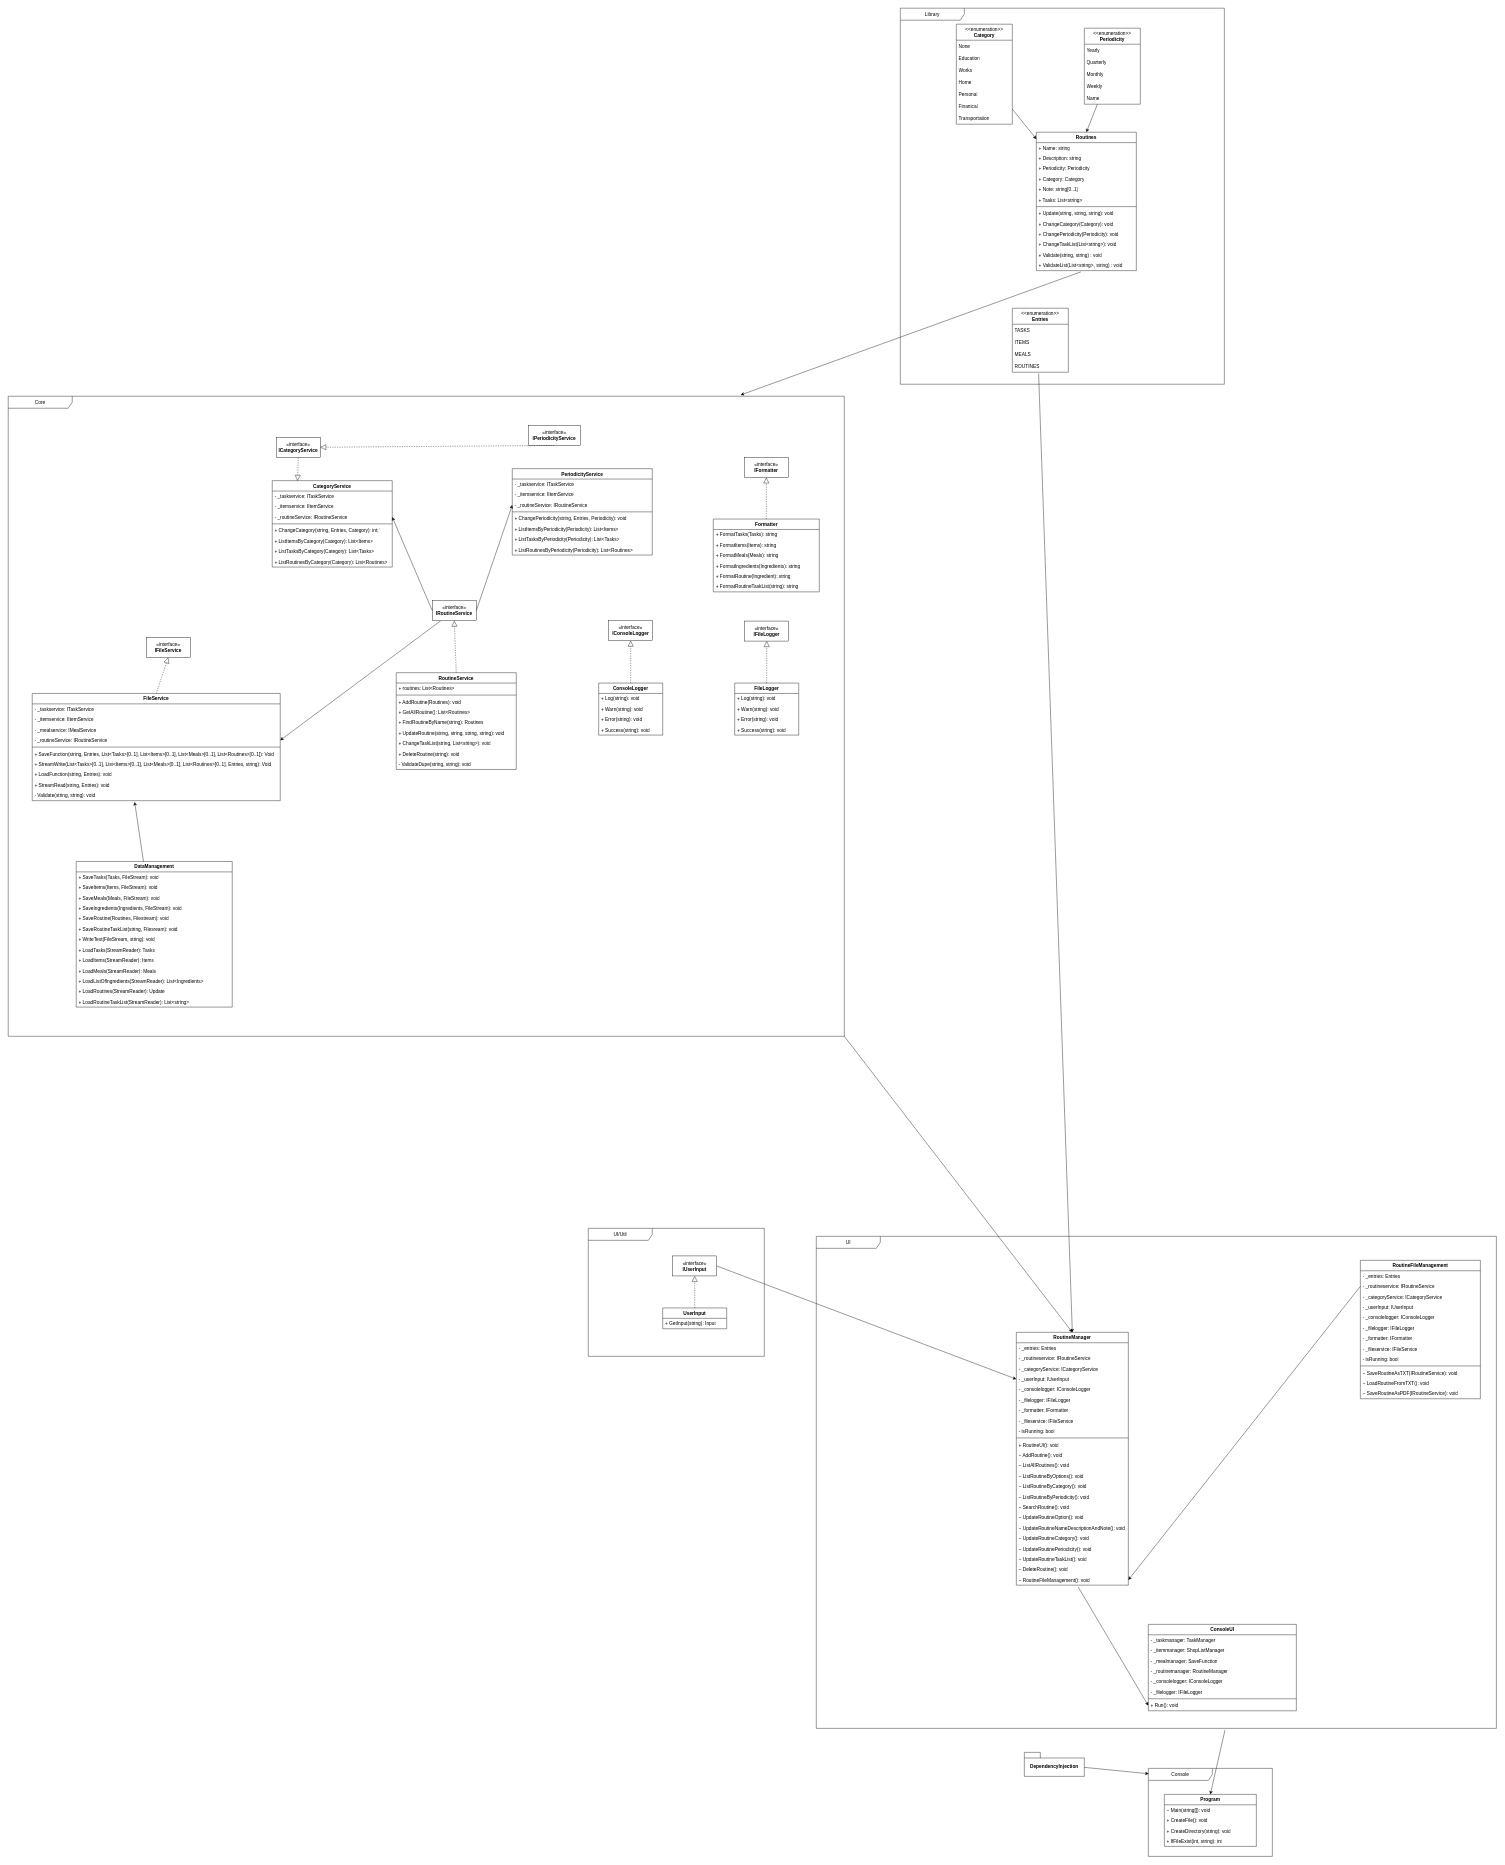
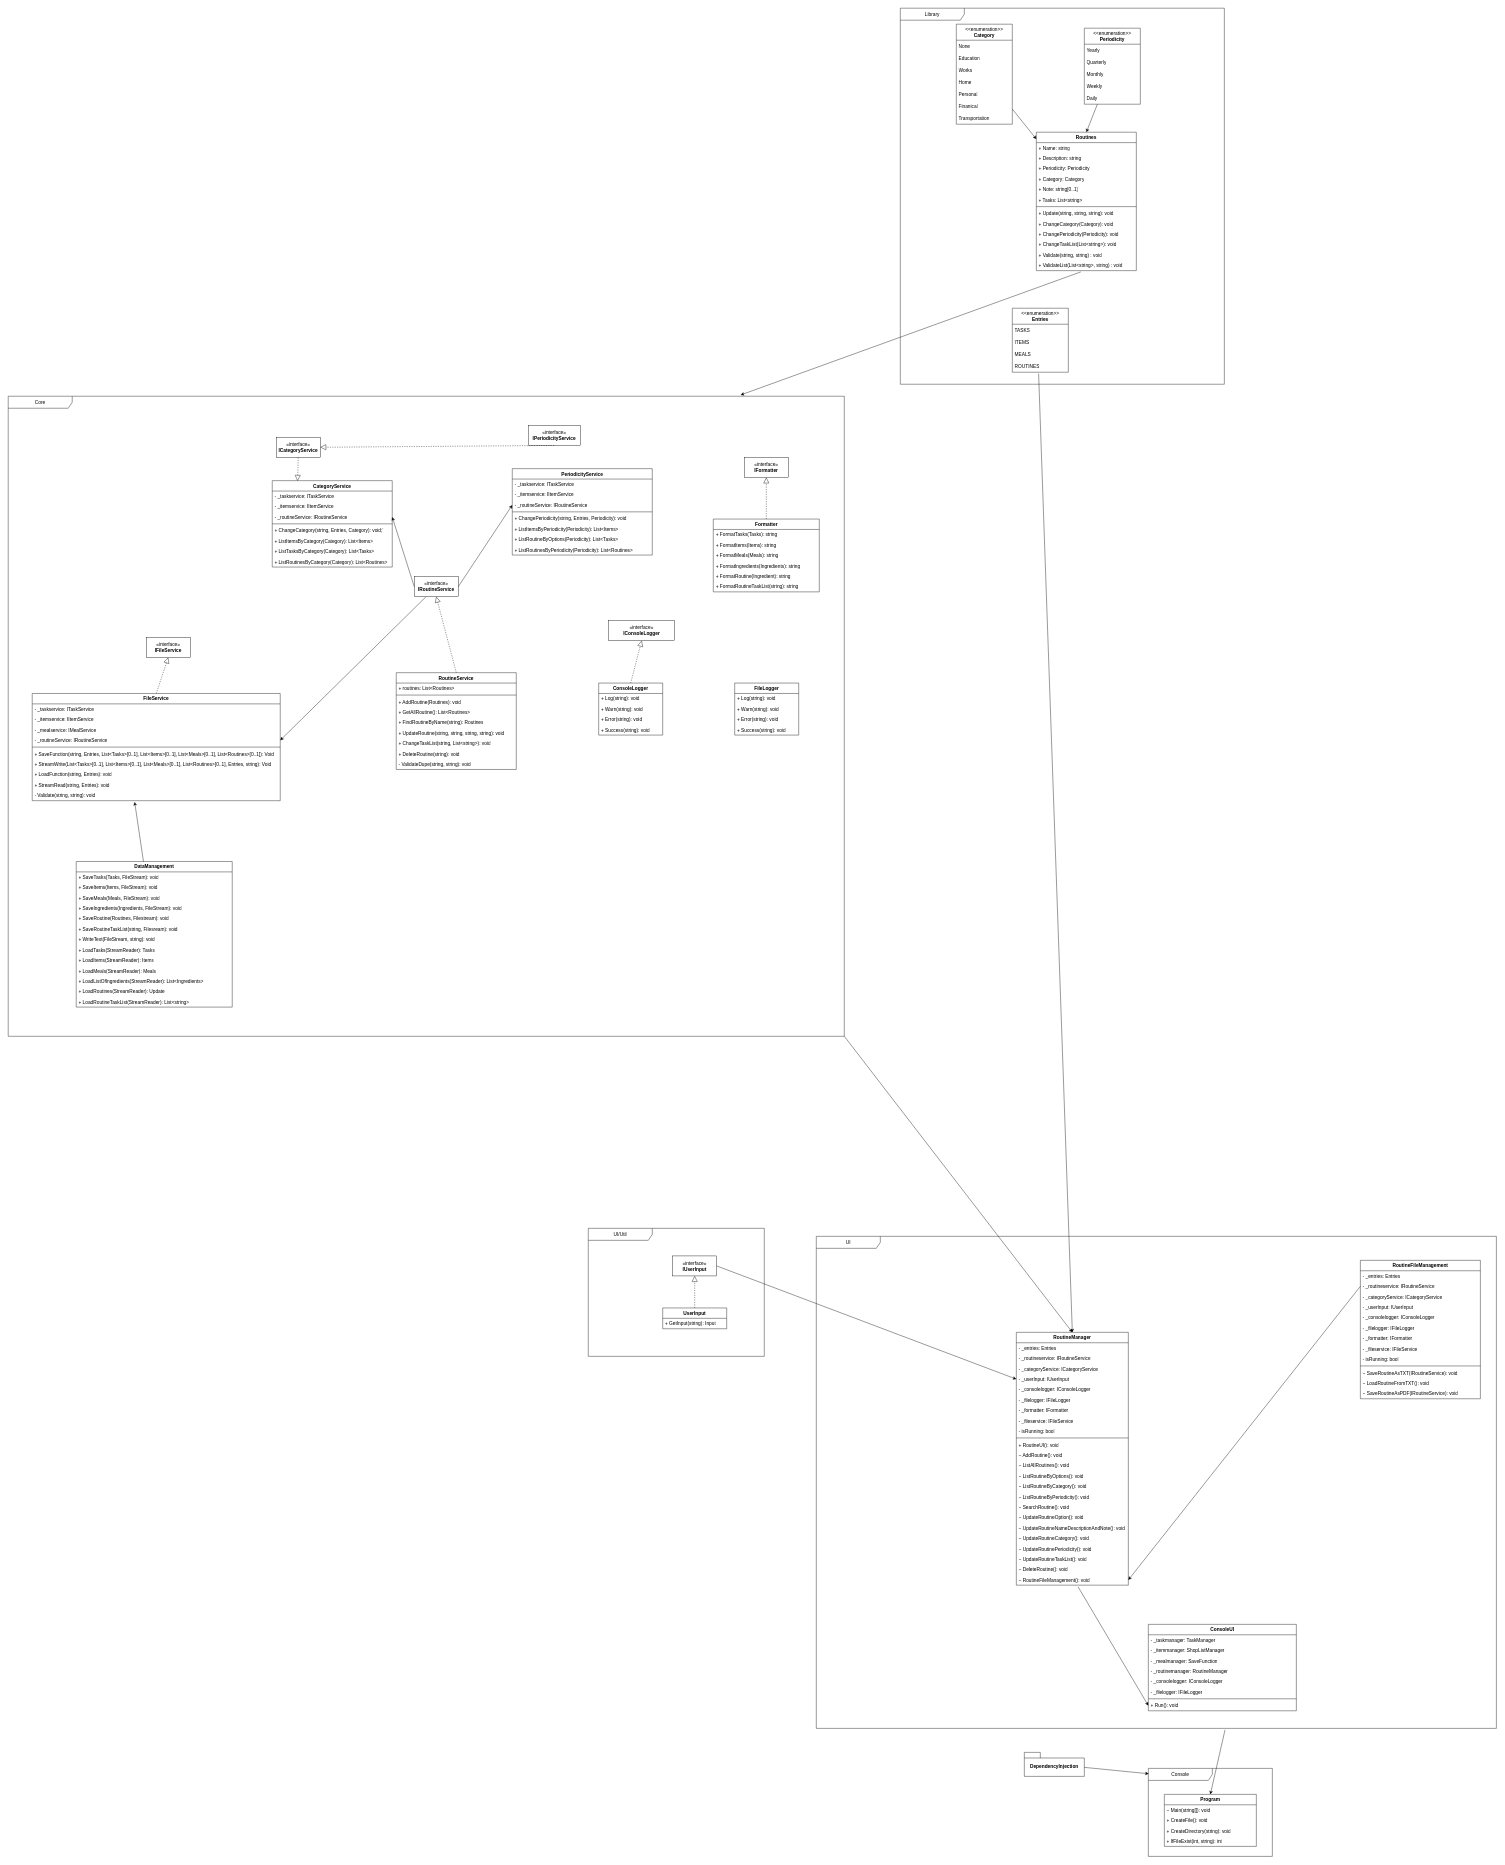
- <mxCell id="32" value="Name" style="text;html=1;strokeColor=none;fillColor=none;align=left;verticalAlign=middle;spacingLeft=4;spacingRight=4;overflow=hidden;rotatable=0;points=[[0,0.5],[1,0.5]];portConstraint=eastwest;whiteSpace=wrap;" vertex="1" parent="27"><mxGeometry y="160" width="140" height="30" as="geometry" /></mxCell>
+ <mxCell id="32" value="Daily" style="text;html=1;strokeColor=none;fillColor=none;align=left;verticalAlign=middle;spacingLeft=4;spacingRight=4;overflow=hidden;rotatable=0;points=[[0,0.5],[1,0.5]];portConstraint=eastwest;whiteSpace=wrap;" vertex="1" parent="27"><mxGeometry y="160" width="140" height="30" as="geometry" /></mxCell>
- <mxCell id="57" value="+ ChangeCategory(string, Entries, Category): int;'" style="text;strokeColor=none;fillColor=none;align=left;verticalAlign=top;spacingLeft=4;spacingRight=4;overflow=hidden;rotatable=0;points=[[0,0.5],[1,0.5]];portConstraint=eastwest;whiteSpace=wrap;html=1;" vertex="1" parent="52"><mxGeometry y="112" width="300" height="26" as="geometry" /></mxCell>
+ <mxCell id="57" value="+ ChangeCategory(string, Entries, Category): void;'" style="text;strokeColor=none;fillColor=none;align=left;verticalAlign=top;spacingLeft=4;spacingRight=4;overflow=hidden;rotatable=0;points=[[0,0.5],[1,0.5]];portConstraint=eastwest;whiteSpace=wrap;html=1;" vertex="1" parent="52"><mxGeometry y="112" width="300" height="26" as="geometry" /></mxCell>
- <mxCell id="71" value="+ ListTasksByPeriodicity(Periodicity): List&amp;lt;Tasks&amp;gt;" style="text;strokeColor=none;fillColor=none;align=left;verticalAlign=top;spacingLeft=4;spacingRight=4;overflow=hidden;rotatable=0;points=[[0,0.5],[1,0.5]];portConstraint=eastwest;whiteSpace=wrap;html=1;" vertex="1" parent="64"><mxGeometry y="164" width="350" height="26" as="geometry" /></mxCell>
+ <mxCell id="71" value="+ ListRoutineByOptions(Periodicity): List&amp;lt;Tasks&amp;gt;" style="text;strokeColor=none;fillColor=none;align=left;verticalAlign=top;spacingLeft=4;spacingRight=4;overflow=hidden;rotatable=0;points=[[0,0.5],[1,0.5]];portConstraint=eastwest;whiteSpace=wrap;html=1;" vertex="1" parent="64"><mxGeometry y="164" width="350" height="26" as="geometry" /></mxCell>
- <mxCell id="50" value="«interface»&lt;br&gt;&lt;b&gt;IRoutineService&lt;/b&gt;" style="html=1;whiteSpace=wrap;" vertex="1" parent="38"><mxGeometry x="1060" y="511" width="110" height="50" as="geometry" /></mxCell>
+ <mxCell id="50" value="«interface»&lt;br&gt;&lt;b&gt;IRoutineService&lt;/b&gt;" style="html=1;whiteSpace=wrap;" vertex="1" parent="38"><mxGeometry x="1015" y="451" width="110" height="50" as="geometry" /></mxCell>
- <mxCell id="113" value="«interface»&lt;br&gt;&lt;b&gt;IConsoleLogger&lt;/b&gt;" style="html=1;whiteSpace=wrap;" vertex="1" parent="38"><mxGeometry x="1501" y="561" width="110" height="50" as="geometry" /></mxCell>
+ <mxCell id="113" value="«interface»&lt;br&gt;&lt;b&gt;IConsoleLogger&lt;/b&gt;" style="html=1;whiteSpace=wrap;" vertex="1" parent="38"><mxGeometry x="1501" y="561" width="165" height="50" as="geometry" /></mxCell>
- <mxCell id="119" value="«interface»&lt;br&gt;&lt;b&gt;IFileLogger&lt;/b&gt;" style="html=1;whiteSpace=wrap;" vertex="1" parent="38"><mxGeometry x="1841" y="562" width="110" height="50" as="geometry" /></mxCell>
- <mxCell id="125" value="" style="endArrow=block;dashed=1;endFill=0;endSize=12;html=1;rounded=0;entryX=0.5;entryY=1;entryDx=0;entryDy=0;exitX=0.5;exitY=0;exitDx=0;exitDy=0;" edge="1" parent="38" source="120" target="119"><mxGeometry width="160" relative="1" as="geometry"><mxPoint x="1630" y="673" as="sourcePoint" /><mxPoint x="1790" y="673" as="targetPoint" /></mxGeometry></mxCell>
